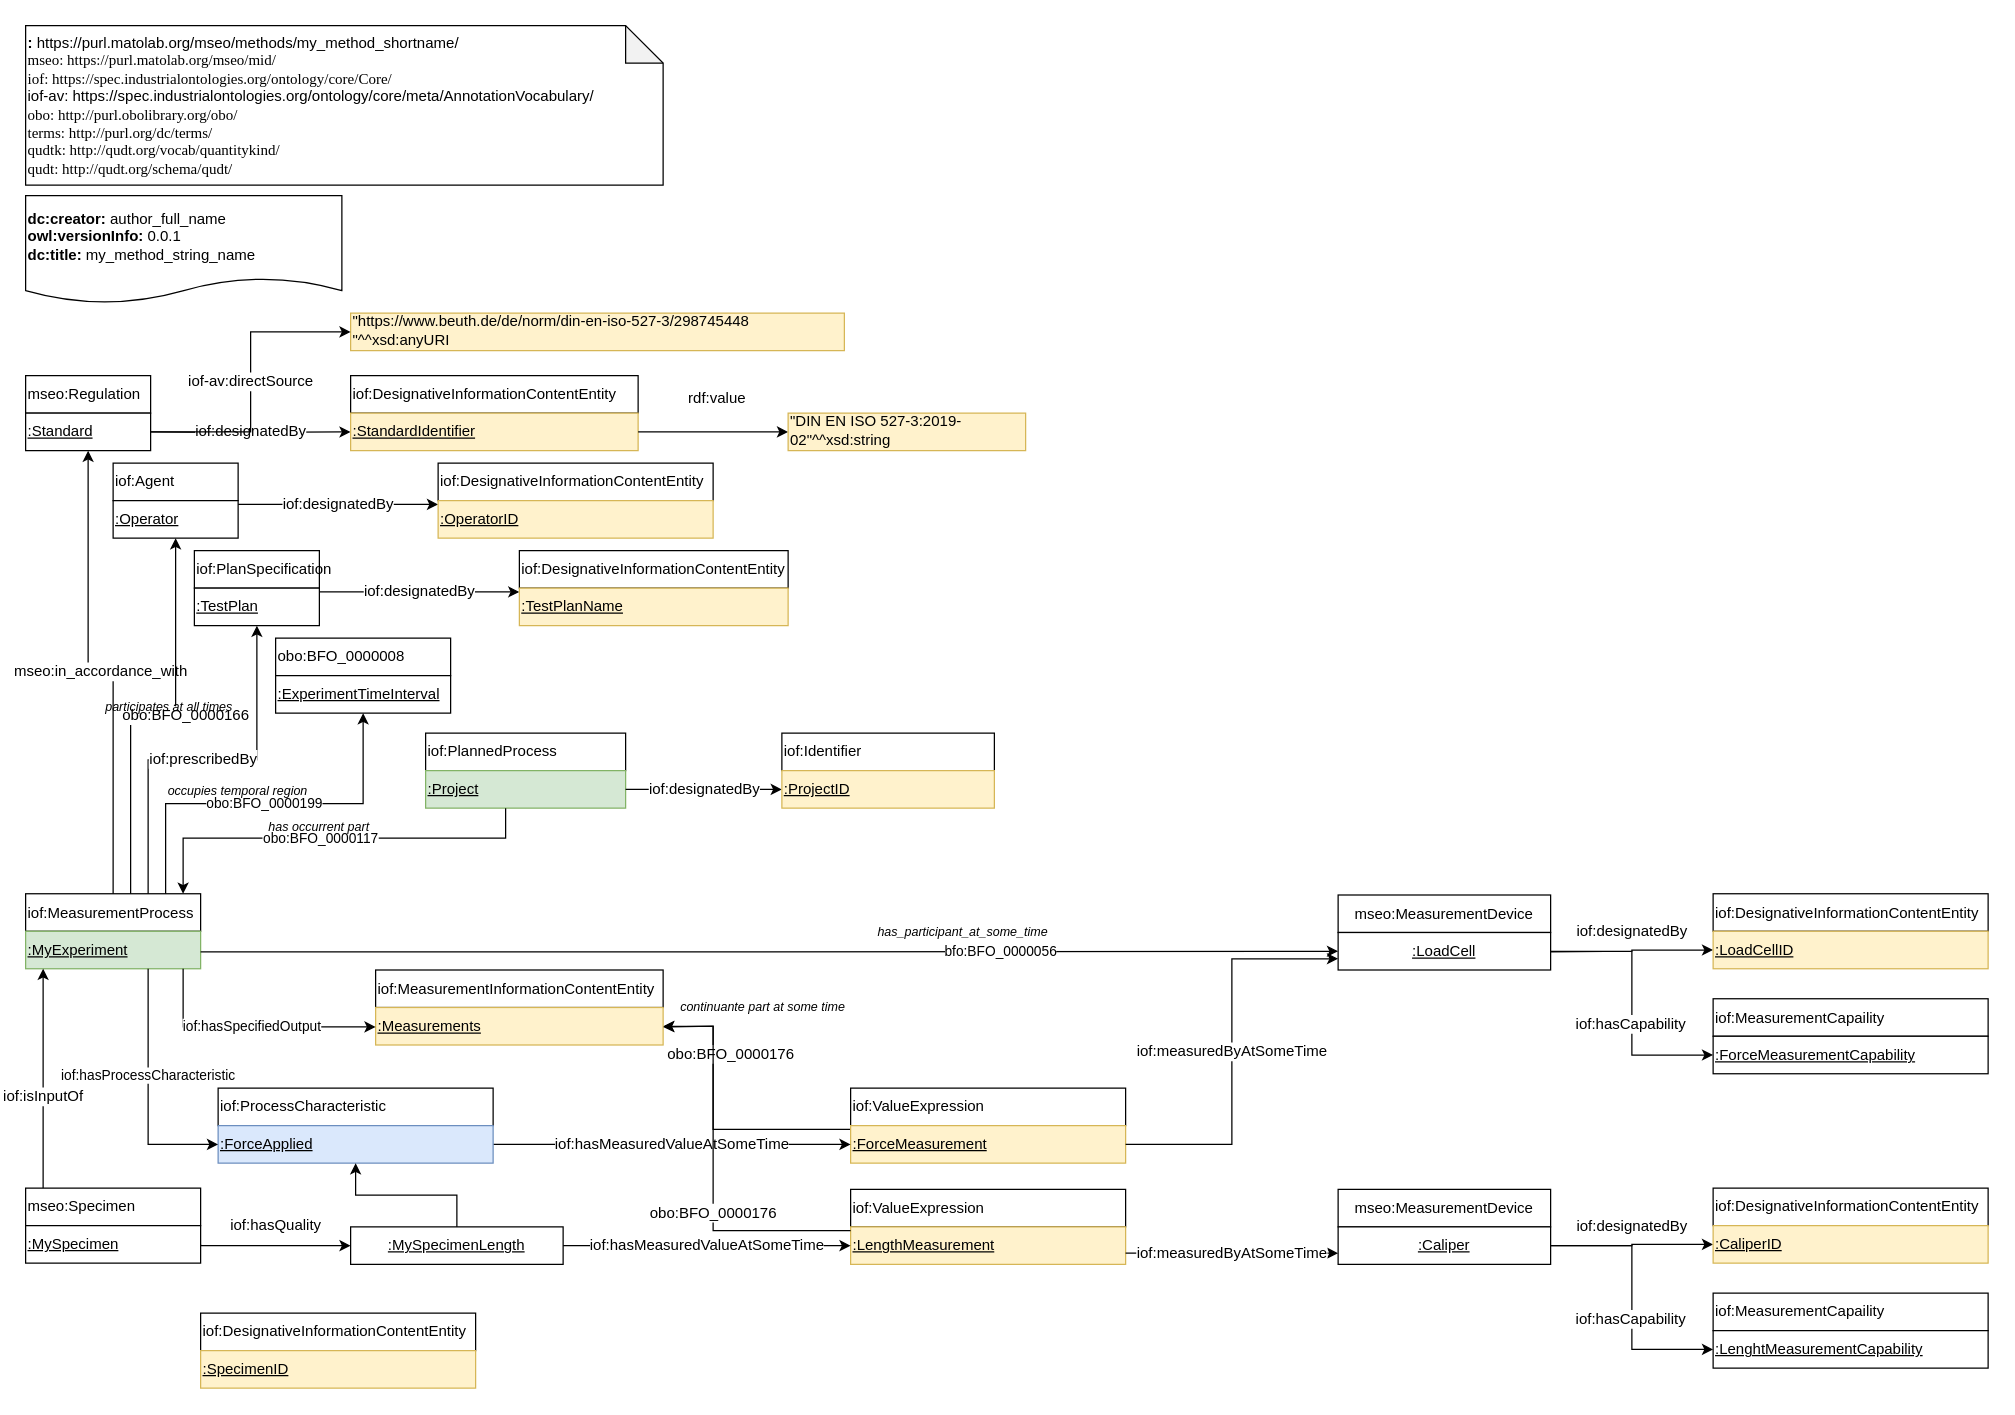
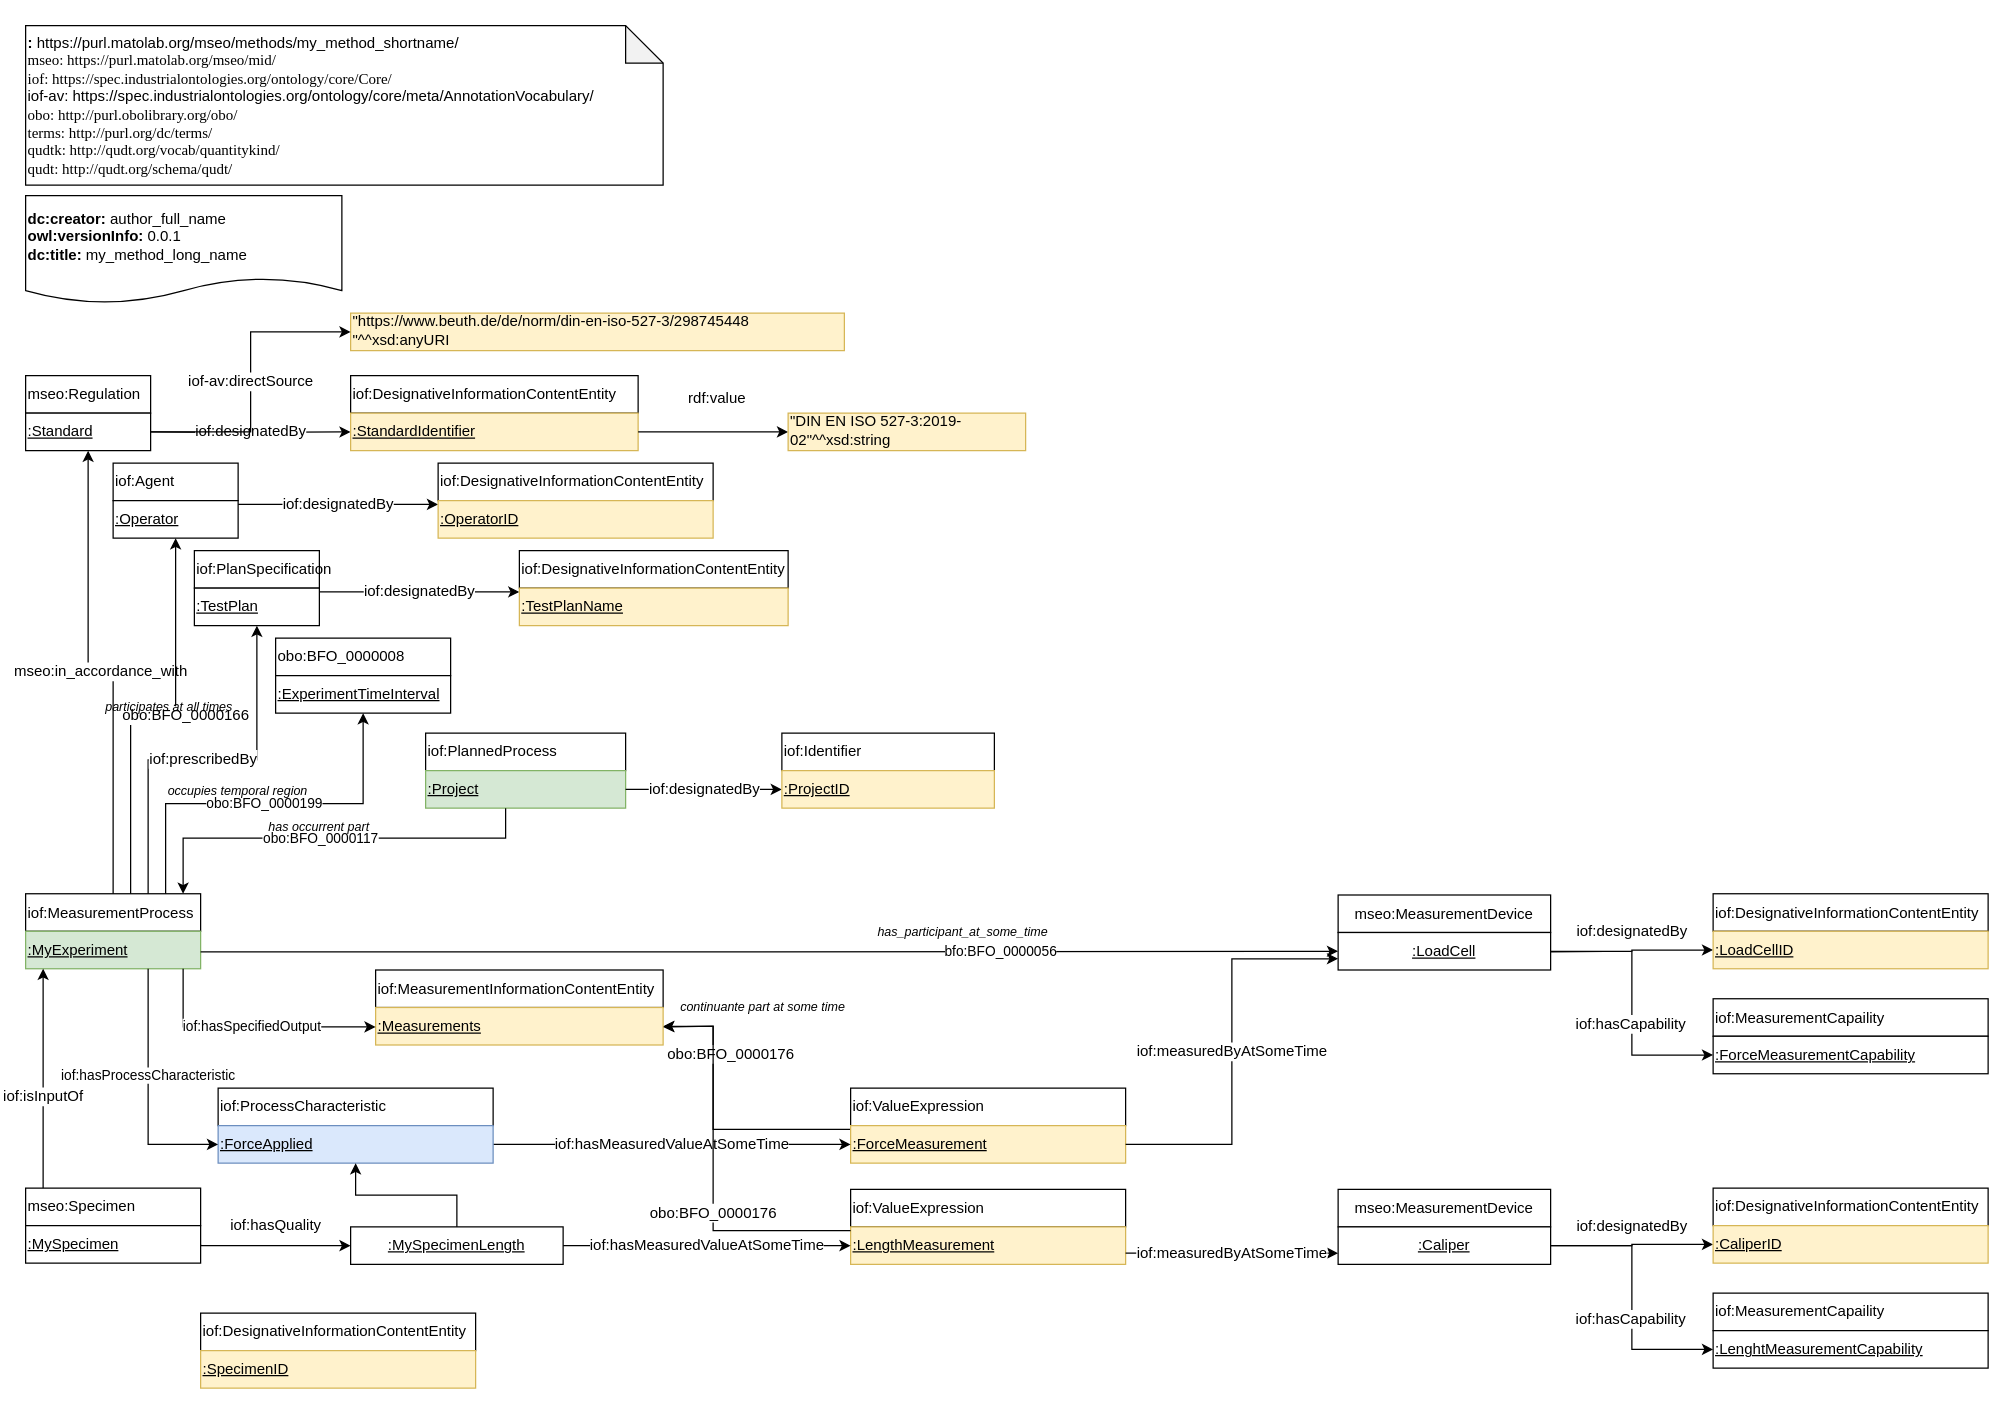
- <mxCell id="34" value="&lt;div&gt;&lt;b&gt;dc:creator:&lt;/b&gt;&amp;nbsp;author_full_name&lt;/div&gt;&lt;div&gt;&lt;b&gt;owl:versionInfo:&lt;/b&gt; 0.0.1&lt;/div&gt;&lt;div&gt;&lt;b&gt;dc:title:&lt;/b&gt;&amp;nbsp;my_method_string_name&lt;/div&gt;" style="shape=document;whiteSpace=wrap;html=1;boundedLbl=1;labelBackgroundColor=#ffffff;strokeColor=#000000;fontSize=12;fontColor=#000000;size=0.233;align=left;" vertex="1" parent="1"><mxGeometry x="20" y="155.996" width="253" height="85.93" as="geometry" /></mxCell>
+ <mxCell id="34" value="&lt;div&gt;&lt;b&gt;dc:creator:&lt;/b&gt;&amp;nbsp;author_full_name&lt;/div&gt;&lt;div&gt;&lt;b&gt;owl:versionInfo:&lt;/b&gt; 0.0.1&lt;/div&gt;&lt;div&gt;&lt;b&gt;dc:title:&lt;/b&gt;&amp;nbsp;my_method_long_name&lt;/div&gt;" style="shape=document;whiteSpace=wrap;html=1;boundedLbl=1;labelBackgroundColor=#ffffff;strokeColor=#000000;fontSize=12;fontColor=#000000;size=0.233;align=left;" vertex="1" parent="1"><mxGeometry x="20" y="155.996" width="253" height="85.93" as="geometry" /></mxCell>
